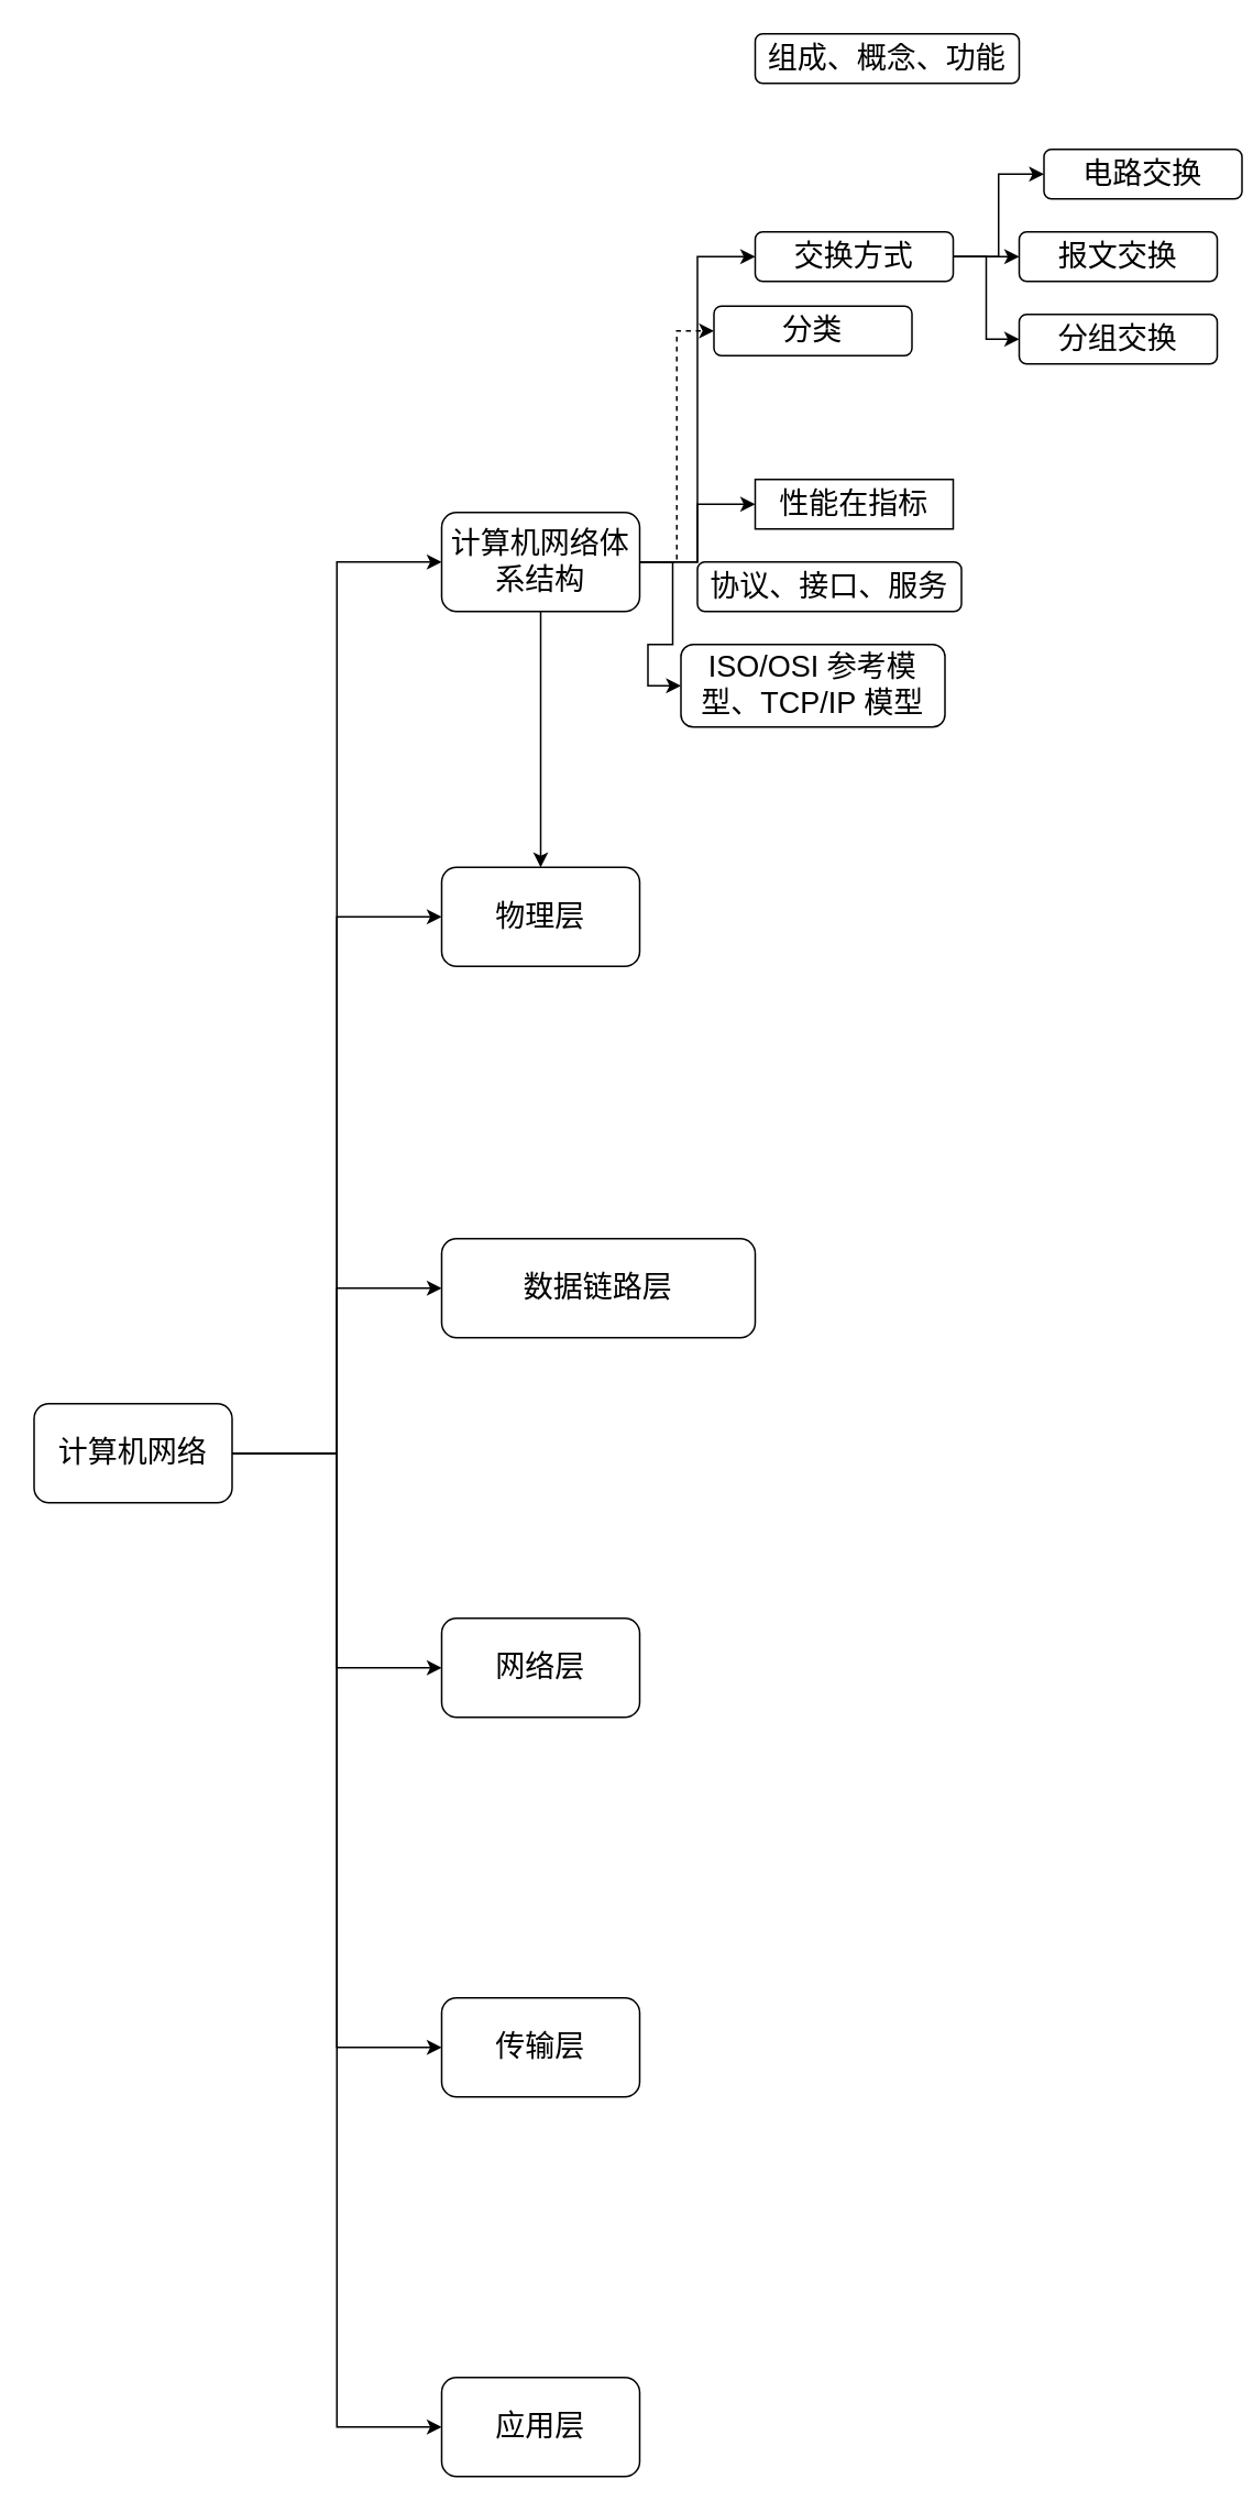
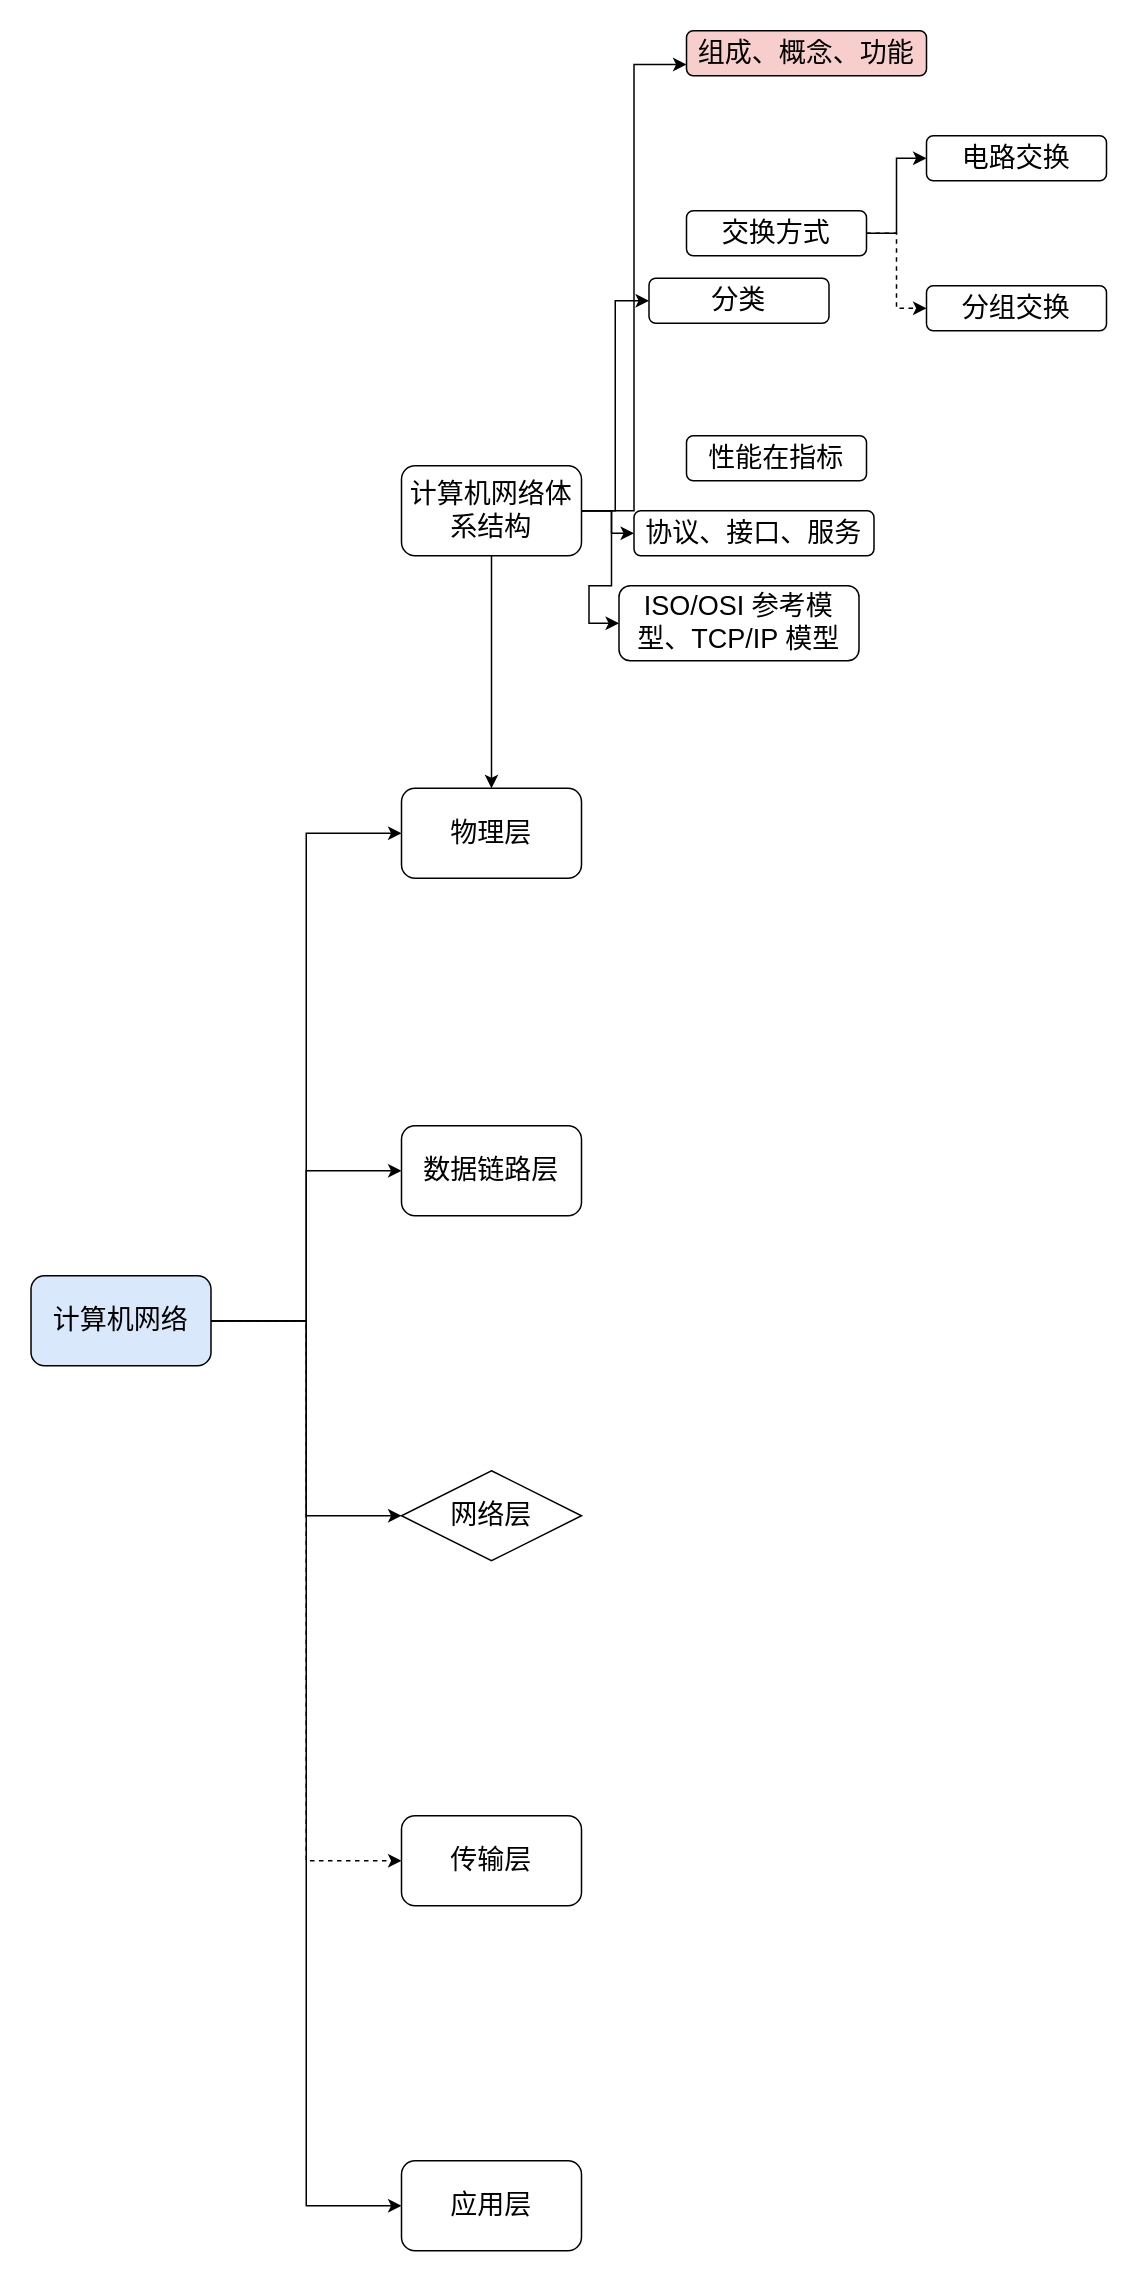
- <mxCell id="21" value="&lt;span style=&quot;font-size: 18px;&quot;&gt;组成、概念、功能&lt;/span&gt;" style="rounded=1;whiteSpace=wrap;html=1;" vertex="1" parent="1"><mxGeometry x="457" y="20" width="160" height="30" as="geometry" /></mxCell>
+ <mxCell id="21" value="&lt;span style=&quot;font-size: 18px;&quot;&gt;组成、概念、功能&lt;/span&gt;" style="rounded=1;whiteSpace=wrap;html=1;fillColor=#f8cecc;" vertex="1" parent="1"><mxGeometry x="457" y="20" width="160" height="30" as="geometry" /></mxCell>
- <mxCell id="26" value="&lt;span style=&quot;font-size: 18px;&quot;&gt;电路交换&lt;/span&gt;" style="rounded=1;whiteSpace=wrap;html=1;" vertex="1" parent="1"><mxGeometry x="632" y="90" width="120" height="30" as="geometry" /></mxCell>
+ <mxCell id="26" value="&lt;span style=&quot;font-size: 18px;&quot;&gt;电路交换&lt;/span&gt;" style="rounded=1;whiteSpace=wrap;html=1;" vertex="1" parent="1"><mxGeometry x="617" y="90" width="120" height="30" as="geometry" /></mxCell>
- <mxCell id="10" style="edgeStyle=orthogonalEdgeStyle;rounded=0;orthogonalLoop=1;jettySize=auto;html=1;entryX=0;entryY=0.5;entryDx=0;entryDy=0;" edge="1" parent="1" source="15" target="25"><mxGeometry relative="1" as="geometry" /></mxCell>
- <mxCell id="23" style="edgeStyle=orthogonalEdgeStyle;rounded=0;orthogonalLoop=1;jettySize=auto;html=1;entryX=0;entryY=0.5;entryDx=0;entryDy=0;" edge="1" parent="1" source="25" target="27"><mxGeometry relative="1" as="geometry" /></mxCell>
- <mxCell id="27" value="&lt;span style=&quot;font-size: 18px;&quot;&gt;报文交换&lt;/span&gt;" style="rounded=1;whiteSpace=wrap;html=1;" vertex="1" parent="1"><mxGeometry x="617" y="140" width="120" height="30" as="geometry" /></mxCell>
- <mxCell id="24" style="edgeStyle=orthogonalEdgeStyle;rounded=0;orthogonalLoop=1;jettySize=auto;html=1;entryX=0;entryY=0.5;entryDx=0;entryDy=0;" edge="1" parent="1" source="25" target="28"><mxGeometry relative="1" as="geometry" /></mxCell>
+ <mxCell id="24" style="edgeStyle=orthogonalEdgeStyle;rounded=0;orthogonalLoop=1;jettySize=auto;html=1;entryX=0;entryY=0.5;entryDx=0;entryDy=0;dashed=1;" edge="1" parent="1" source="25" target="28"><mxGeometry relative="1" as="geometry" /></mxCell>
- <mxCell id="11" style="edgeStyle=orthogonalEdgeStyle;rounded=0;orthogonalLoop=1;jettySize=auto;html=1;entryX=0;entryY=0.5;entryDx=0;entryDy=0;dashed=1;" edge="1" parent="1" source="15" target="29"><mxGeometry relative="1" as="geometry" /></mxCell>
+ <mxCell id="11" style="edgeStyle=orthogonalEdgeStyle;rounded=0;orthogonalLoop=1;jettySize=auto;html=1;entryX=0;entryY=0.5;entryDx=0;entryDy=0;" edge="1" parent="1" source="15" target="29"><mxGeometry relative="1" as="geometry" /></mxCell>
- <mxCell id="9" style="edgeStyle=orthogonalEdgeStyle;rounded=0;orthogonalLoop=1;jettySize=auto;html=1;" edge="1" parent="1" source="15" target="30"><mxGeometry relative="1" as="geometry" /></mxCell>
+ <mxCell id="9" style="edgeStyle=orthogonalEdgeStyle;rounded=0;orthogonalLoop=1;jettySize=auto;html=1;entryX=0;entryY=0.75;entryDx=0;entryDy=0;" edge="1" parent="1" source="15" target="21"><mxGeometry relative="1" as="geometry" /></mxCell>
- <mxCell id="30" value="&lt;span style=&quot;font-size: 18px;&quot;&gt;性能在指标&lt;/span&gt;" style="whiteSpace=wrap;html=1;rounded=0;" vertex="1" parent="1"><mxGeometry x="457" y="290" width="120" height="30" as="geometry" /></mxCell>
+ <mxCell id="30" value="&lt;span style=&quot;font-size: 18px;&quot;&gt;性能在指标&lt;/span&gt;" style="rounded=1;whiteSpace=wrap;html=1;" vertex="1" parent="1"><mxGeometry x="457" y="290" width="120" height="30" as="geometry" /></mxCell>
+ <mxCell id="13" style="edgeStyle=orthogonalEdgeStyle;rounded=0;orthogonalLoop=1;jettySize=auto;html=1;entryX=0;entryY=0.5;entryDx=0;entryDy=0;" edge="1" parent="1" source="15" target="31"><mxGeometry relative="1" as="geometry" /></mxCell>
- <mxCell id="2" style="edgeStyle=orthogonalEdgeStyle;rounded=0;orthogonalLoop=1;jettySize=auto;html=1;entryX=0;entryY=0.5;entryDx=0;entryDy=0;" edge="1" parent="1" source="8" target="15"><mxGeometry relative="1" as="geometry" /></mxCell>
- <mxCell id="17" value="&lt;span style=&quot;font-size: 18px;&quot;&gt;数据链路层&lt;/span&gt;" style="rounded=1;whiteSpace=wrap;html=1;" vertex="1" parent="1"><mxGeometry x="267" y="750" width="190" height="60" as="geometry" /></mxCell>
+ <mxCell id="17" value="&lt;span style=&quot;font-size: 18px;&quot;&gt;数据链路层&lt;/span&gt;" style="rounded=1;whiteSpace=wrap;html=1;" vertex="1" parent="1"><mxGeometry x="267" y="750" width="120" height="60" as="geometry" /></mxCell>
- <mxCell id="8" value="&lt;font style=&quot;font-size: 18px;&quot;&gt;计算机网络&lt;/font&gt;" style="rounded=1;whiteSpace=wrap;html=1;" vertex="1" parent="1"><mxGeometry x="20" y="850" width="120" height="60" as="geometry" /></mxCell>
+ <mxCell id="8" value="&lt;font style=&quot;font-size: 18px;&quot;&gt;计算机网络&lt;/font&gt;" style="rounded=1;whiteSpace=wrap;html=1;fillColor=#dae8fc;" vertex="1" parent="1"><mxGeometry x="20" y="850" width="120" height="60" as="geometry" /></mxCell>
- <mxCell id="18" value="&lt;span style=&quot;font-size: 18px;&quot;&gt;网络层&lt;/span&gt;" style="rounded=1;whiteSpace=wrap;html=1;" vertex="1" parent="1"><mxGeometry x="267" y="980" width="120" height="60" as="geometry" /></mxCell>
+ <mxCell id="18" value="&lt;span style=&quot;font-size: 18px;&quot;&gt;网络层&lt;/span&gt;" style="rhombus;whiteSpace=wrap;html=1;" vertex="1" parent="1"><mxGeometry x="267" y="980" width="120" height="60" as="geometry" /></mxCell>
- <mxCell id="6" style="edgeStyle=orthogonalEdgeStyle;rounded=0;orthogonalLoop=1;jettySize=auto;html=1;entryX=0;entryY=0.5;entryDx=0;entryDy=0;" edge="1" parent="1" source="8" target="19"><mxGeometry relative="1" as="geometry" /></mxCell>
+ <mxCell id="6" style="edgeStyle=orthogonalEdgeStyle;rounded=0;orthogonalLoop=1;jettySize=auto;html=1;entryX=0;entryY=0.5;entryDx=0;entryDy=0;dashed=1;" edge="1" parent="1" source="8" target="19"><mxGeometry relative="1" as="geometry" /></mxCell>
